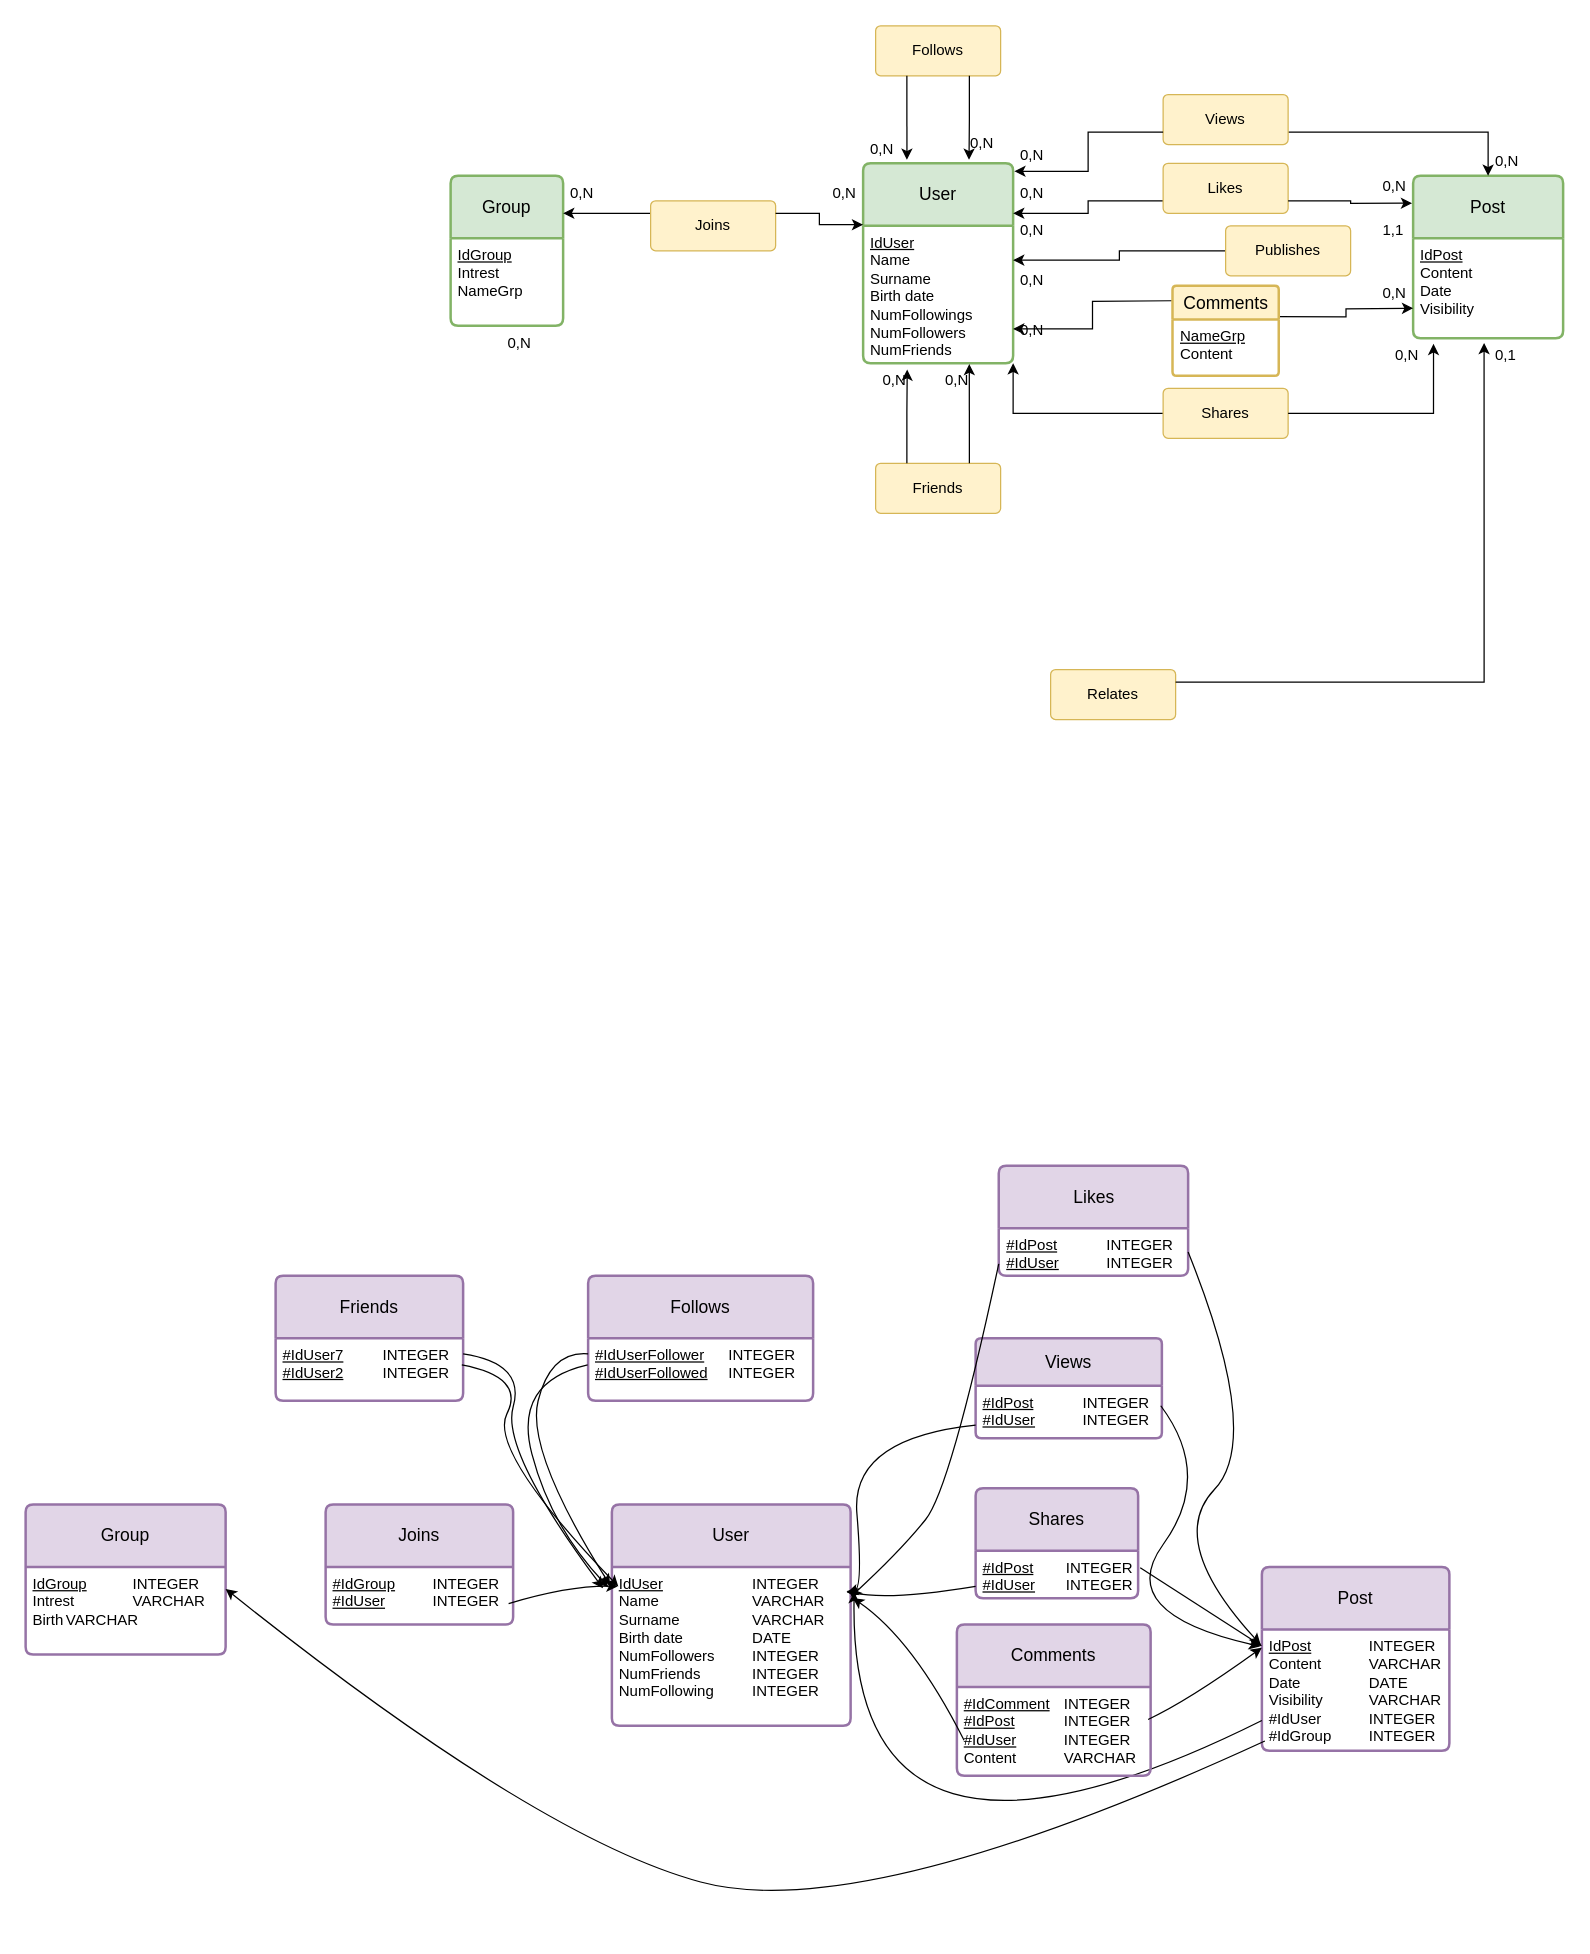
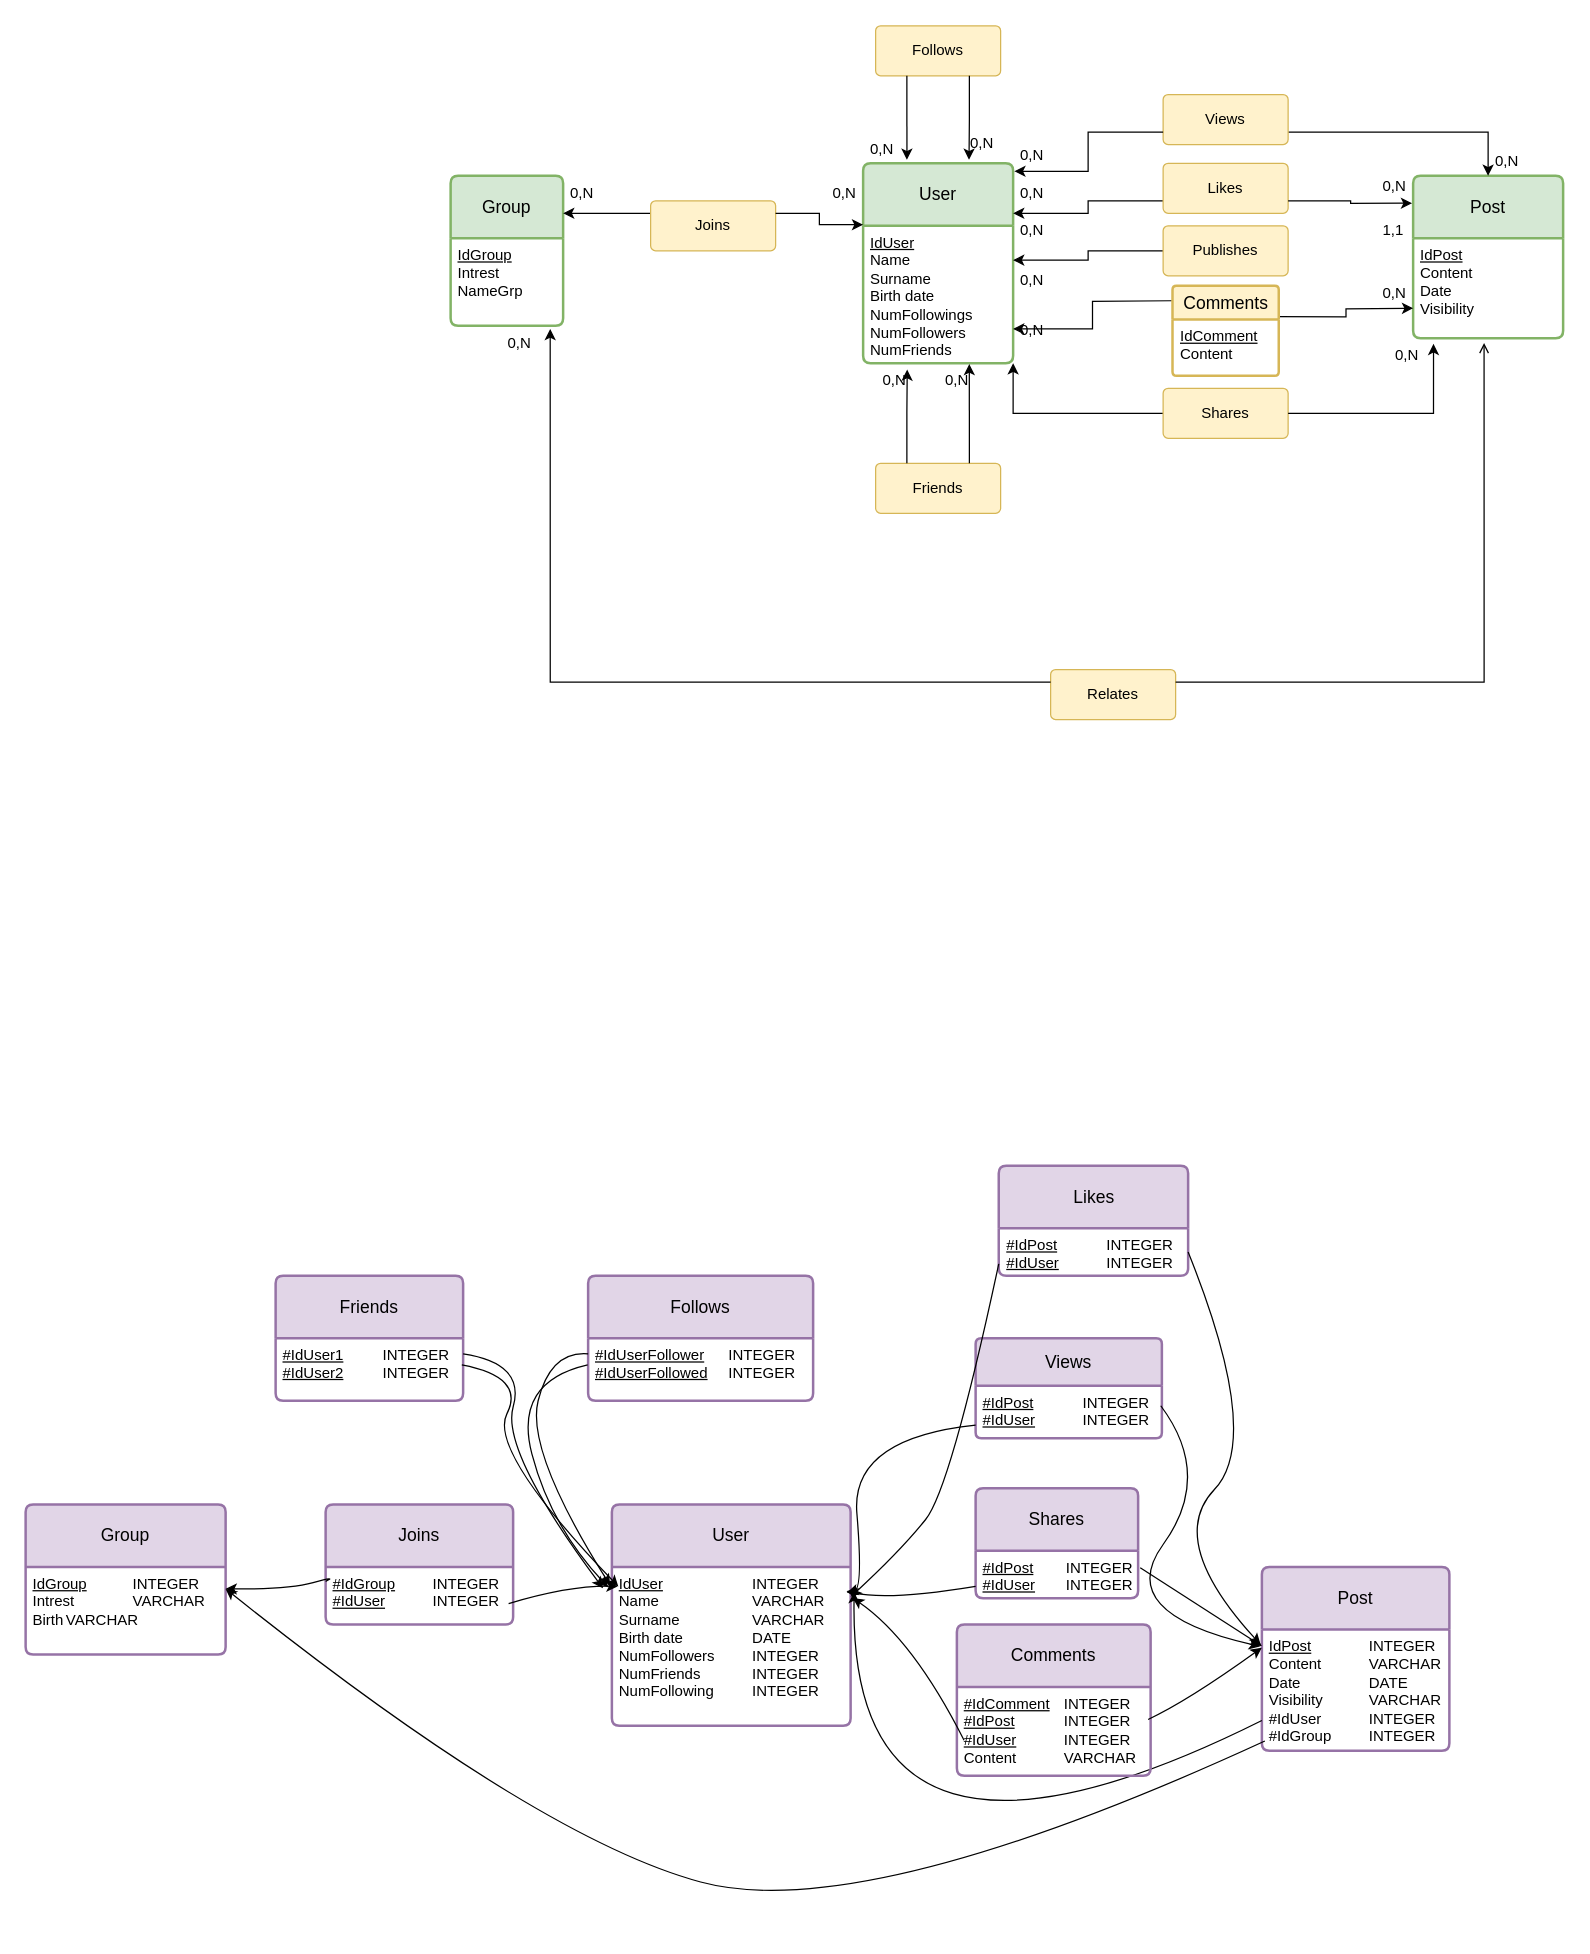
- <mxCell id="9" value="&lt;div&gt;Publishes&lt;/div&gt;" style="rounded=1;arcSize=10;whiteSpace=wrap;html=1;align=center;fillColor=#fff2cc;strokeColor=#d6b656;" parent="1" vertex="1"><mxGeometry x="980" y="180" width="100" height="40" as="geometry" /></mxCell>
+ <mxCell id="9" value="&lt;div&gt;Publishes&lt;/div&gt;" style="rounded=1;arcSize=10;whiteSpace=wrap;html=1;align=center;fillColor=#fff2cc;strokeColor=#d6b656;" parent="1" vertex="1"><mxGeometry x="930" y="180" width="100" height="40" as="geometry" /></mxCell>
- <mxCell id="79" value="&lt;div&gt;&lt;u&gt;NameGrp&lt;/u&gt;&lt;/div&gt;Content" style="align=left;strokeColor=none;fillColor=none;spacingLeft=4;fontSize=12;verticalAlign=top;resizable=0;rotatable=0;part=1;html=1;" parent="78" vertex="1"><mxGeometry y="27" width="85" height="45" as="geometry" /></mxCell>
+ <mxCell id="79" value="&lt;div&gt;&lt;u&gt;IdComment&lt;/u&gt;&lt;/div&gt;Content" style="align=left;strokeColor=none;fillColor=none;spacingLeft=4;fontSize=12;verticalAlign=top;resizable=0;rotatable=0;part=1;html=1;" parent="78" vertex="1"><mxGeometry y="27" width="85" height="45" as="geometry" /></mxCell>
- <mxCell id="40" style="edgeStyle=orthogonalEdgeStyle;rounded=0;orthogonalLoop=1;jettySize=auto;html=1;exitX=1;exitY=0.25;exitDx=0;exitDy=0;entryX=0.473;entryY=1.047;entryDx=0;entryDy=0;entryPerimeter=0;" parent="1" source="38" target="6" edge="1"><mxGeometry relative="1" as="geometry" /></mxCell>
+ <mxCell id="40" style="edgeStyle=orthogonalEdgeStyle;rounded=0;orthogonalLoop=1;jettySize=auto;html=1;exitX=1;exitY=0.25;exitDx=0;exitDy=0;entryX=0.473;entryY=1.047;entryDx=0;entryDy=0;entryPerimeter=0;endArrow=open;" parent="1" source="38" target="6" edge="1"><mxGeometry relative="1" as="geometry" /></mxCell>
- <mxCell id="41" value="0,1" style="text;strokeColor=none;fillColor=none;spacingLeft=4;spacingRight=4;overflow=hidden;rotatable=0;points=[[0,0.5],[1,0.5]];portConstraint=eastwest;fontSize=12;whiteSpace=wrap;html=1;" parent="1" vertex="1"><mxGeometry x="1190" y="270" width="40" height="30" as="geometry" /></mxCell>
+ <mxCell id="39" style="edgeStyle=orthogonalEdgeStyle;rounded=0;orthogonalLoop=1;jettySize=auto;html=1;exitX=0;exitY=0.25;exitDx=0;exitDy=0;entryX=0.885;entryY=1.036;entryDx=0;entryDy=0;entryPerimeter=0;" parent="1" source="38" target="31" edge="1"><mxGeometry relative="1" as="geometry" /></mxCell>
- <mxCell id="99" value="&lt;div&gt;&lt;u&gt;#IdUser7&lt;/u&gt;&lt;span style=&quot;white-space: pre;&quot;&gt;&#09;&lt;/span&gt;&lt;span style=&quot;white-space: pre;&quot;&gt;&#09;INTEGER&lt;/span&gt;&lt;u&gt;&lt;/u&gt;&lt;/div&gt;&lt;div&gt;&lt;u&gt;#IdUser2&lt;/u&gt;&lt;span style=&quot;white-space: pre;&quot;&gt;&#09;&lt;/span&gt;&lt;span style=&quot;white-space: pre;&quot;&gt;&#09;INTEGER&lt;/span&gt;&lt;u&gt;&lt;br&gt;&lt;/u&gt;&lt;/div&gt;" style="align=left;strokeColor=none;fillColor=none;spacingLeft=4;fontSize=12;verticalAlign=top;resizable=0;rotatable=0;part=1;html=1;" parent="98" vertex="1"><mxGeometry y="50" width="150" height="50" as="geometry" /></mxCell>
+ <mxCell id="99" value="&lt;div&gt;&lt;u&gt;#IdUser1&lt;/u&gt;&lt;span style=&quot;white-space: pre;&quot;&gt;&#09;&lt;/span&gt;&lt;span style=&quot;white-space: pre;&quot;&gt;&#09;INTEGER&lt;/span&gt;&lt;u&gt;&lt;/u&gt;&lt;/div&gt;&lt;div&gt;&lt;u&gt;#IdUser2&lt;/u&gt;&lt;span style=&quot;white-space: pre;&quot;&gt;&#09;&lt;/span&gt;&lt;span style=&quot;white-space: pre;&quot;&gt;&#09;INTEGER&lt;/span&gt;&lt;u&gt;&lt;br&gt;&lt;/u&gt;&lt;/div&gt;" style="align=left;strokeColor=none;fillColor=none;spacingLeft=4;fontSize=12;verticalAlign=top;resizable=0;rotatable=0;part=1;html=1;" parent="98" vertex="1"><mxGeometry y="50" width="150" height="50" as="geometry" /></mxCell>
+ <mxCell id="82" value="" style="curved=1;endArrow=classic;html=1;rounded=0;exitX=0;exitY=0.25;exitDx=0;exitDy=0;entryX=1;entryY=0.25;entryDx=0;entryDy=0;" parent="1" source="76" target="56" edge="1"><mxGeometry width="50" height="50" relative="1" as="geometry"><mxPoint x="283" y="1265" as="sourcePoint" /><mxPoint x="333" y="1215" as="targetPoint" /><Array as="points"><mxPoint x="270" y="1260" /><mxPoint x="230" y="1271" /></Array></mxGeometry></mxCell>
